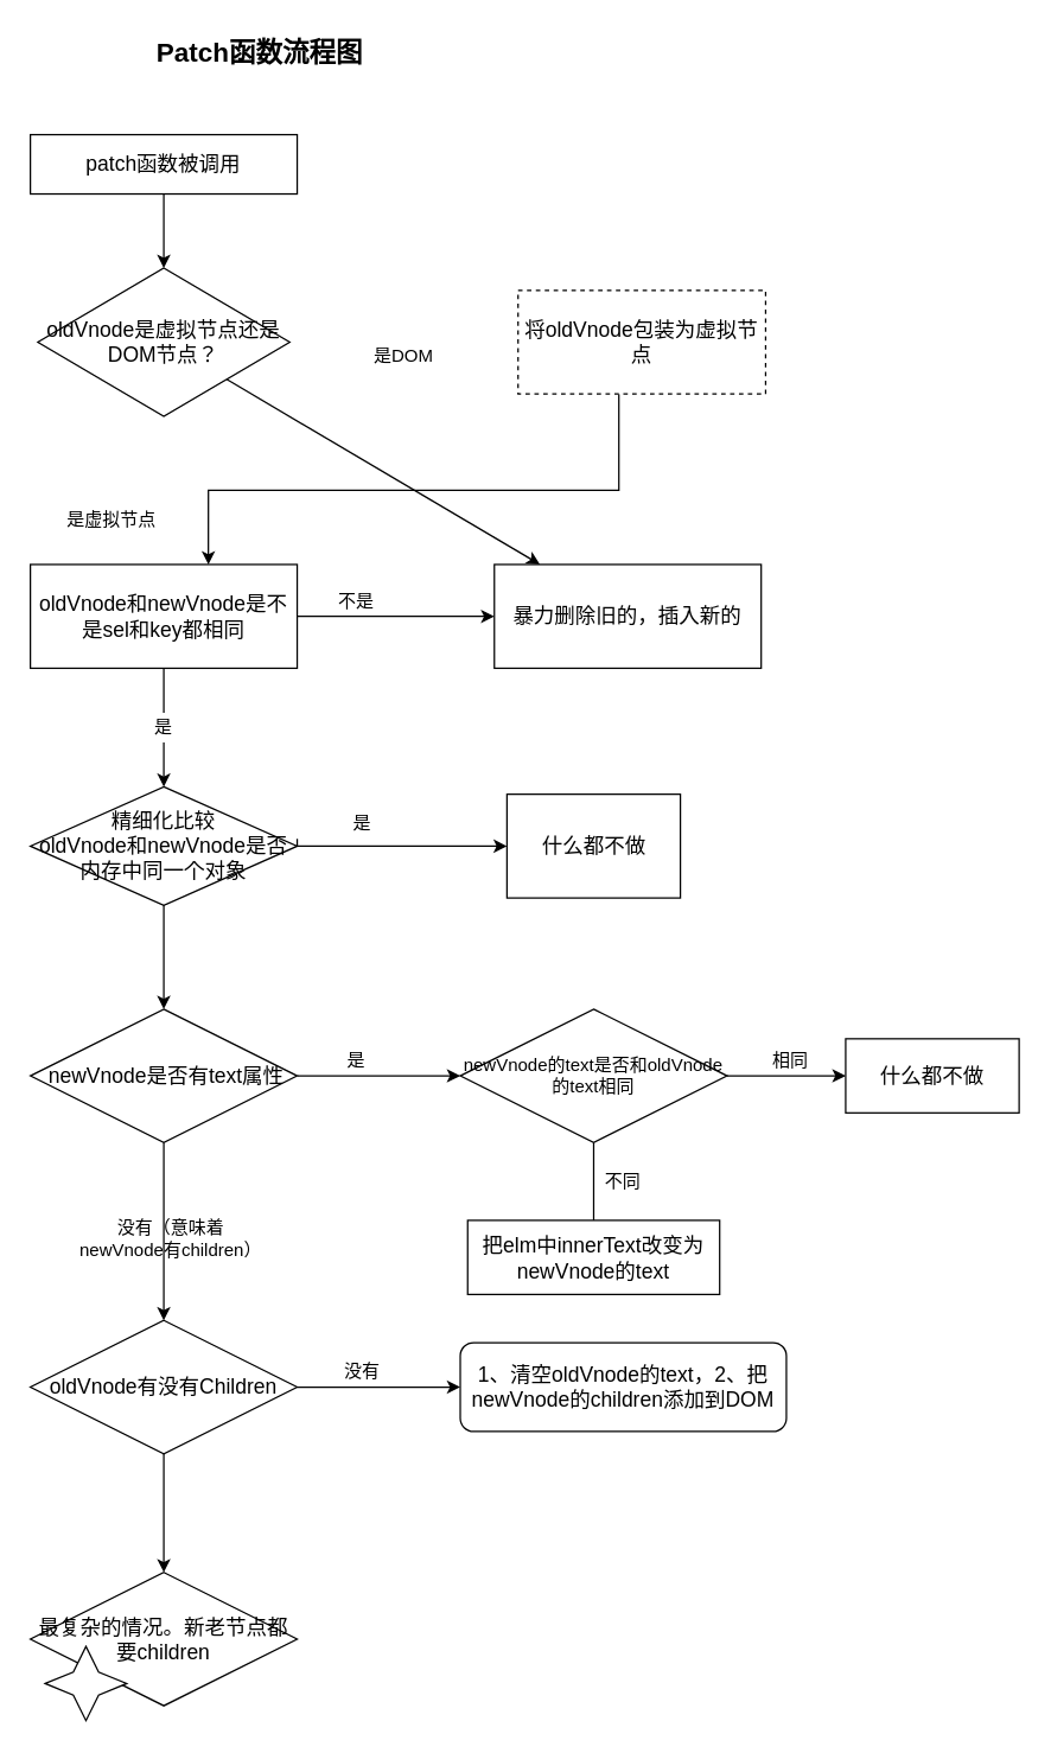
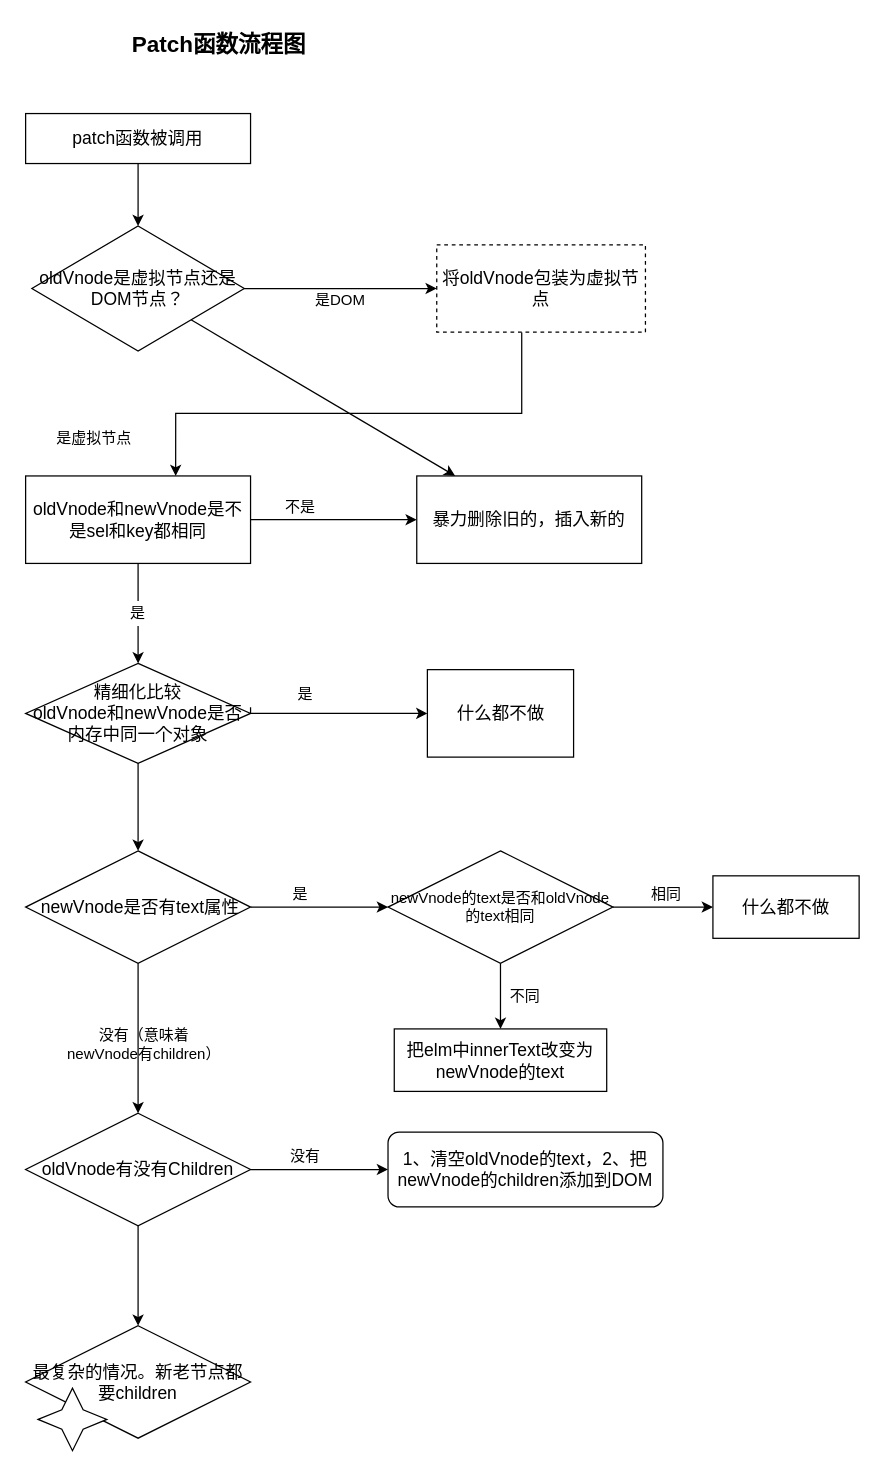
+ <mxCell id="7" value="" style="endArrow=classic;html=1;entryX=0;entryY=0.5;entryDx=0;entryDy=0;" parent="1" source="4" target="6" edge="1"><mxGeometry width="50" height="50" relative="1" as="geometry"><mxPoint x="195" y="300" as="sourcePoint" /><mxPoint x="330" y="250" as="targetPoint" /><Array as="points" /></mxGeometry></mxCell>
- <mxCell id="31" value="" style="edgeStyle=orthogonalEdgeStyle;rounded=0;orthogonalLoop=1;jettySize=auto;html=1;entryX=0.5;entryY=0;entryDx=0;entryDy=0;endArrow=none;" parent="1" source="33" target="36" edge="1"><mxGeometry relative="1" as="geometry"><mxPoint x="400" y="820" as="targetPoint" /><Array as="points"><mxPoint x="400" y="820" /></Array></mxGeometry></mxCell>
+ <mxCell id="31" value="" style="edgeStyle=orthogonalEdgeStyle;rounded=0;orthogonalLoop=1;jettySize=auto;html=1;entryX=0.5;entryY=0;entryDx=0;entryDy=0;" parent="1" source="33" target="36" edge="1"><mxGeometry relative="1" as="geometry"><mxPoint x="400" y="820" as="targetPoint" /><Array as="points"><mxPoint x="400" y="820" /></Array></mxGeometry></mxCell>
